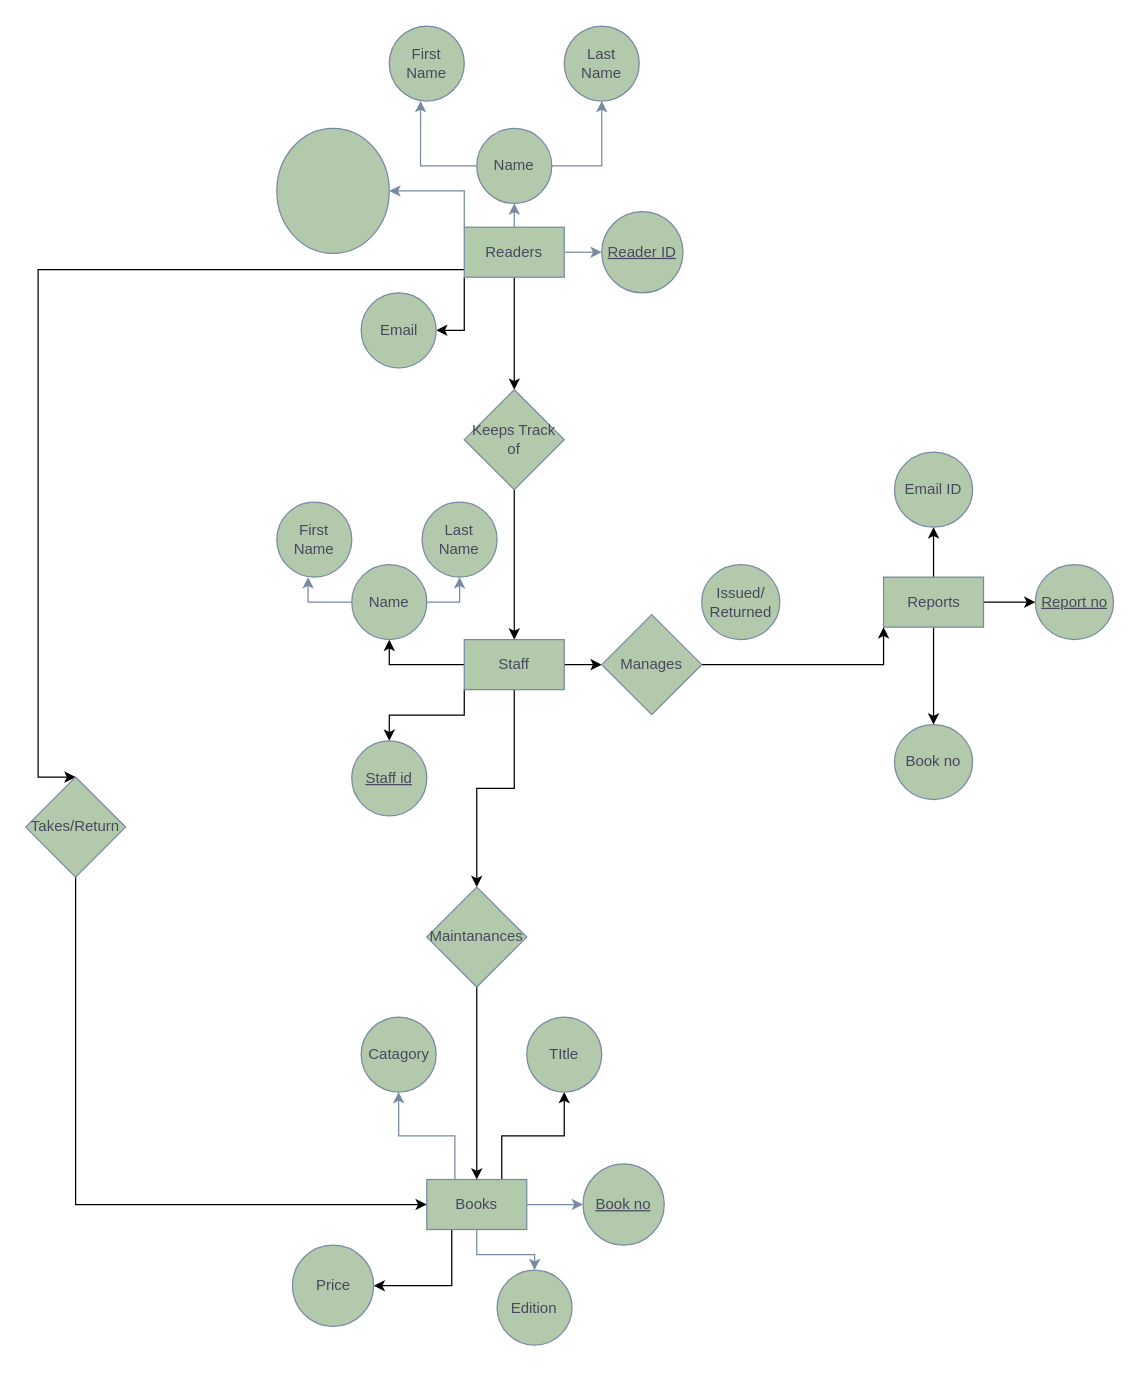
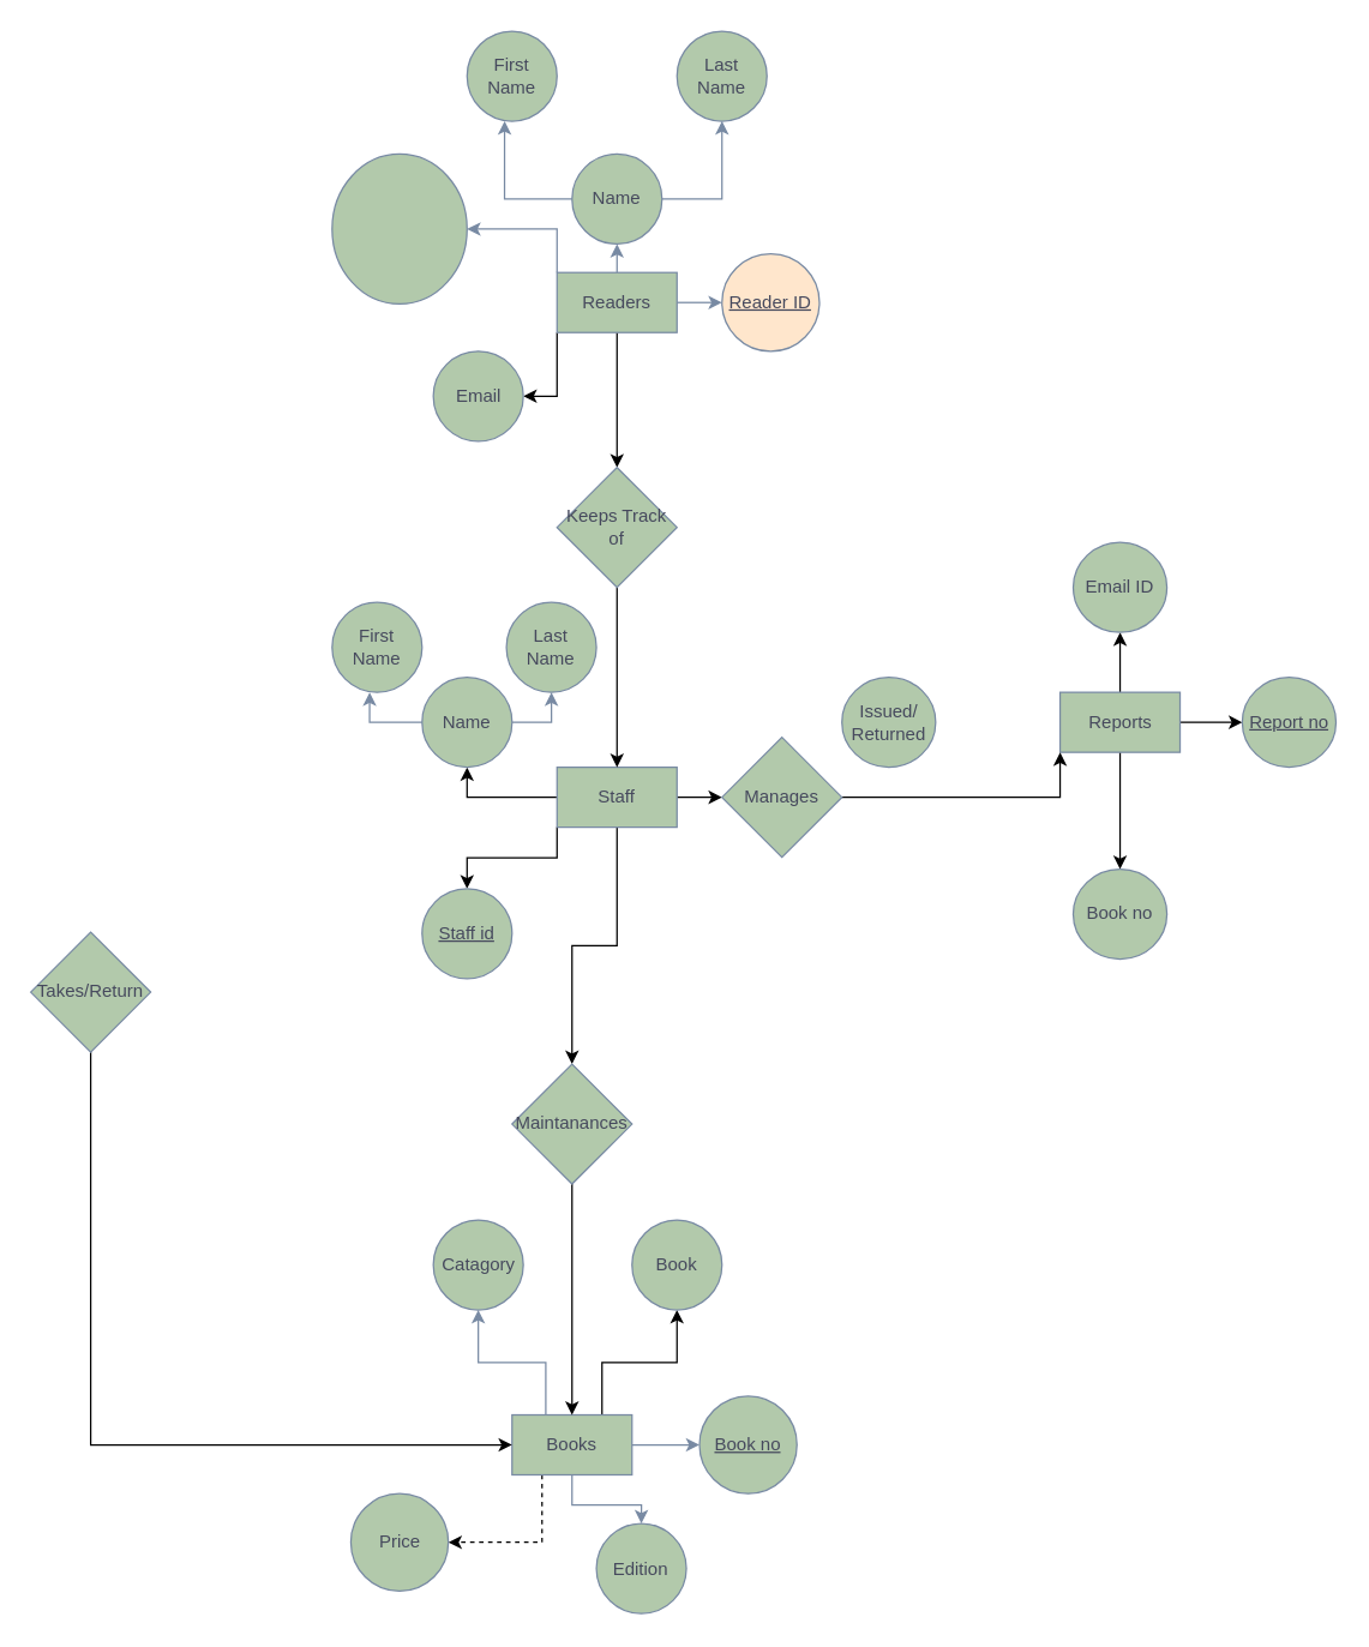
- <mxCell id="10" value="&lt;u&gt;Reader ID&lt;/u&gt;" style="ellipse;whiteSpace=wrap;html=1;labelBackgroundColor=none;fillColor=#B2C9AB;strokeColor=#788AA3;fontColor=#46495D;" parent="1" vertex="1"><mxGeometry x="481" y="168.5" width="65" height="65" as="geometry" /></mxCell>
+ <mxCell id="10" value="&lt;u&gt;Reader ID&lt;/u&gt;" style="ellipse;whiteSpace=wrap;html=1;labelBackgroundColor=none;fillColor=#ffe6cc;strokeColor=#788AA3;fontColor=#46495D;" parent="1" vertex="1"><mxGeometry x="481" y="168.5" width="65" height="65" as="geometry" /></mxCell>
- <mxCell id="7" style="edgeStyle=orthogonalEdgeStyle;rounded=0;orthogonalLoop=1;jettySize=auto;html=1;entryX=1;entryY=0.5;entryDx=0;entryDy=0;" parent="1" source="8" target="56" edge="1"><mxGeometry relative="1" as="geometry"><mxPoint x="29" y="618" as="targetPoint" /><Array as="points"><mxPoint x="30" y="215" /></Array></mxGeometry></mxCell>
- <mxCell id="29" value="TItle" style="ellipse;whiteSpace=wrap;html=1;labelBackgroundColor=none;fillColor=#B2C9AB;strokeColor=#788AA3;fontColor=#46495D;" parent="1" vertex="1"><mxGeometry x="421" y="813" width="60" height="60" as="geometry" /></mxCell>
+ <mxCell id="29" value="Book" style="ellipse;whiteSpace=wrap;html=1;labelBackgroundColor=none;fillColor=#B2C9AB;strokeColor=#788AA3;fontColor=#46495D;" parent="1" vertex="1"><mxGeometry x="421" y="813" width="60" height="60" as="geometry" /></mxCell>
- <mxCell id="21" style="edgeStyle=orthogonalEdgeStyle;rounded=0;orthogonalLoop=1;jettySize=auto;html=1;exitX=0.25;exitY=1;exitDx=0;exitDy=0;entryX=1;entryY=0.5;entryDx=0;entryDy=0;" parent="1" source="23" target="27" edge="1"><mxGeometry relative="1" as="geometry" /></mxCell>
+ <mxCell id="21" style="edgeStyle=orthogonalEdgeStyle;rounded=0;orthogonalLoop=1;jettySize=auto;html=1;exitX=0.25;exitY=1;exitDx=0;exitDy=0;entryX=1;entryY=0.5;entryDx=0;entryDy=0;dashed=1;" parent="1" source="23" target="27" edge="1"><mxGeometry relative="1" as="geometry" /></mxCell>
